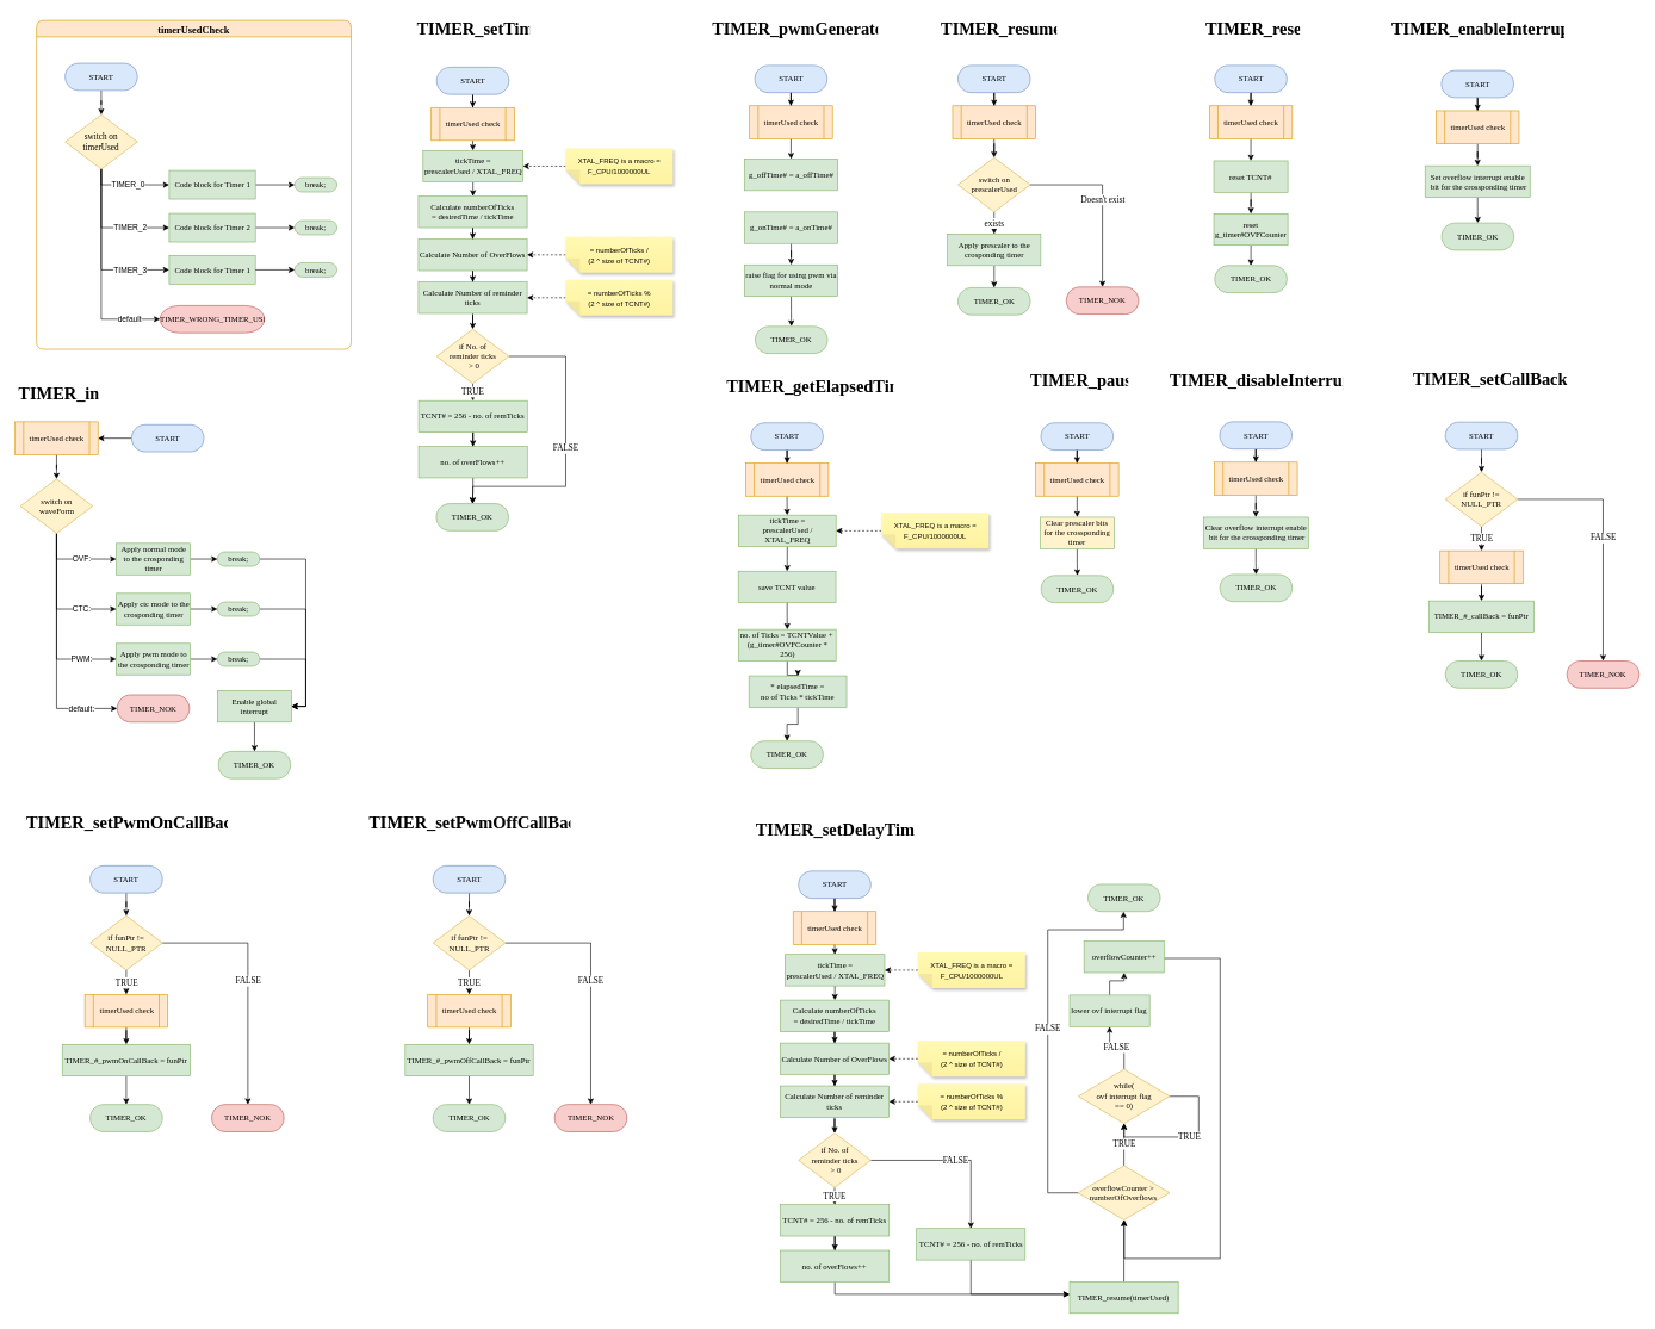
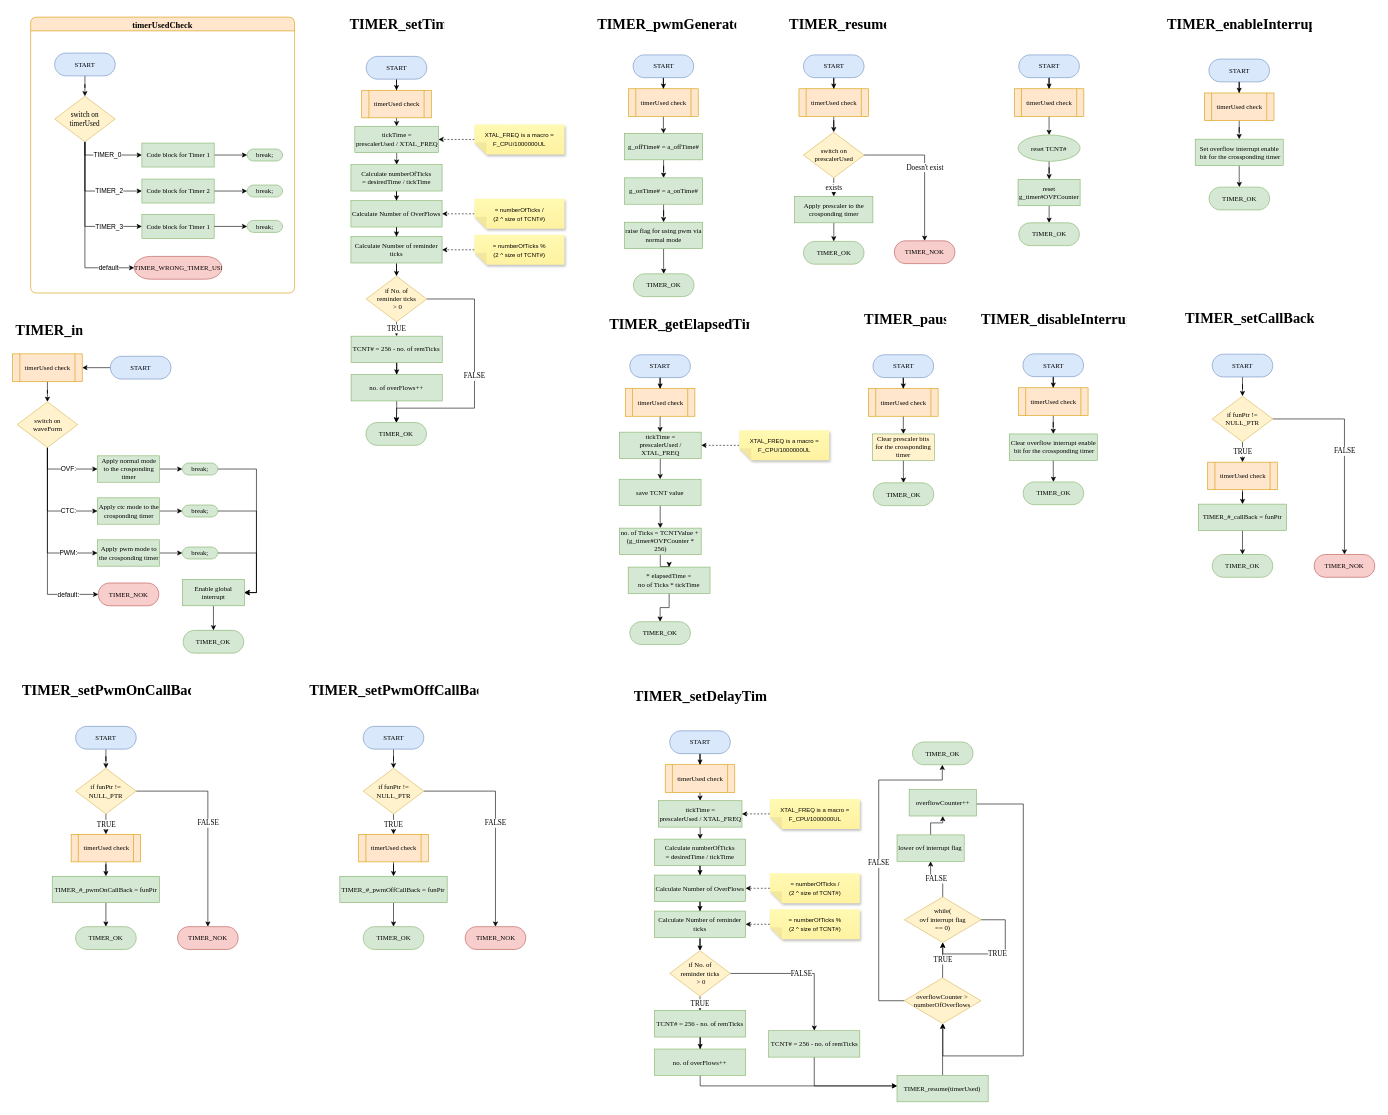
- <mxCell id="92" value="&lt;h1&gt;TIMER_reset&lt;/h1&gt;&lt;div&gt;&lt;br&gt;&lt;/div&gt;" style="text;html=1;strokeColor=none;fillColor=none;spacing=5;spacingTop=-20;whiteSpace=wrap;overflow=hidden;rounded=0;fontSize=12;fontFamily=Calibri;fontColor=default;" parent="1" vertex="1"><mxGeometry x="1680" y="20" width="140" height="40" as="geometry" /></mxCell>
- <mxCell id="88" value="&lt;span style=&quot;font-size: 11.29px;&quot;&gt;reset TCNT#&lt;br&gt;&lt;/span&gt;" style="rounded=0;whiteSpace=wrap;html=1;fontSize=11.29;fillColor=#d5e8d4;strokeColor=#82b366;fontFamily=Calibri;" parent="1" vertex="1"><mxGeometry x="1696.25" y="224.5" width="103.5" height="44" as="geometry" /></mxCell>
+ <mxCell id="88" value="&lt;span style=&quot;font-size: 11.29px;&quot;&gt;reset TCNT#&lt;br&gt;&lt;/span&gt;" style="ellipse;whiteSpace=wrap;html=1;fontSize=11.29;fillColor=#d5e8d4;strokeColor=#82b366;fontFamily=Calibri;" parent="1" vertex="1"><mxGeometry x="1696.25" y="224.5" width="103.5" height="44" as="geometry" /></mxCell>
+ <mxCell id="64" value="" style="edgeStyle=orthogonalEdgeStyle;rounded=0;orthogonalLoop=1;jettySize=auto;html=1;fontFamily=Calibri;fontSize=12;fontColor=default;" parent="1" source="65" target="67" edge="1"><mxGeometry relative="1" as="geometry" /></mxCell>
